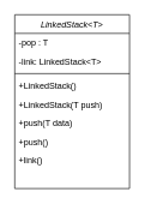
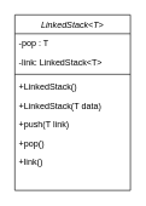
- <mxCell id="7" value="+LinkedStack(T push)" style="text;align=left;verticalAlign=top;spacingLeft=4;spacingRight=4;overflow=hidden;rotatable=0;points=[[0,0.5],[1,0.5]];portConstraint=eastwest;" parent="2" vertex="1"><mxGeometry y="112" width="160" height="26" as="geometry" /></mxCell>
+ <mxCell id="7" value="+LinkedStack(T data)" style="text;align=left;verticalAlign=top;spacingLeft=4;spacingRight=4;overflow=hidden;rotatable=0;points=[[0,0.5],[1,0.5]];portConstraint=eastwest;" parent="2" vertex="1"><mxGeometry y="112" width="160" height="26" as="geometry" /></mxCell>
- <mxCell id="8" value="+push(T data)" style="text;align=left;verticalAlign=top;spacingLeft=4;spacingRight=4;overflow=hidden;rotatable=0;points=[[0,0.5],[1,0.5]];portConstraint=eastwest;" parent="2" vertex="1"><mxGeometry y="138" width="160" height="26" as="geometry" /></mxCell>
+ <mxCell id="8" value="+push(T link)" style="text;align=left;verticalAlign=top;spacingLeft=4;spacingRight=4;overflow=hidden;rotatable=0;points=[[0,0.5],[1,0.5]];portConstraint=eastwest;" parent="2" vertex="1"><mxGeometry y="138" width="160" height="26" as="geometry" /></mxCell>
- <mxCell id="9" value="+push()" style="text;align=left;verticalAlign=top;spacingLeft=4;spacingRight=4;overflow=hidden;rotatable=0;points=[[0,0.5],[1,0.5]];portConstraint=eastwest;" parent="2" vertex="1"><mxGeometry y="164" width="160" height="26" as="geometry" /></mxCell>
+ <mxCell id="9" value="+pop()" style="text;align=left;verticalAlign=top;spacingLeft=4;spacingRight=4;overflow=hidden;rotatable=0;points=[[0,0.5],[1,0.5]];portConstraint=eastwest;" parent="2" vertex="1"><mxGeometry y="164" width="160" height="26" as="geometry" /></mxCell>
